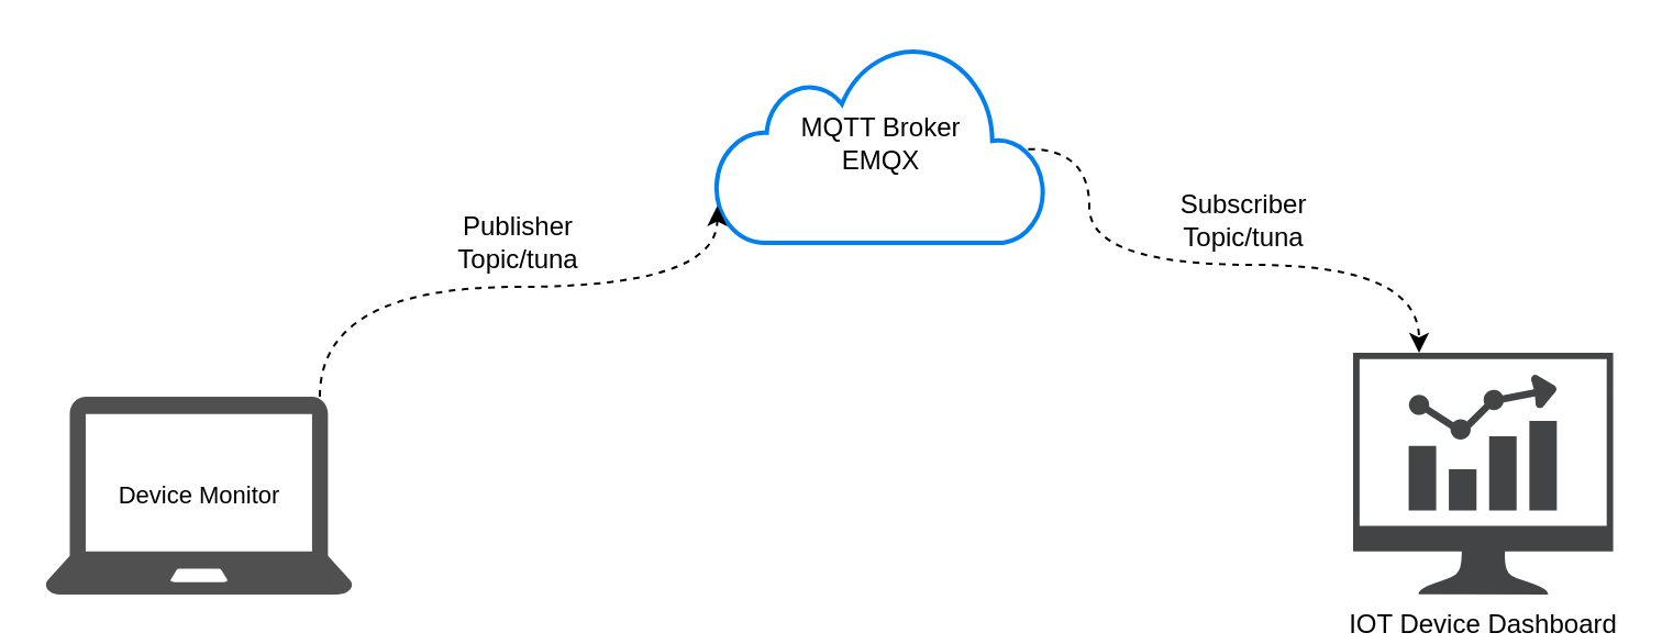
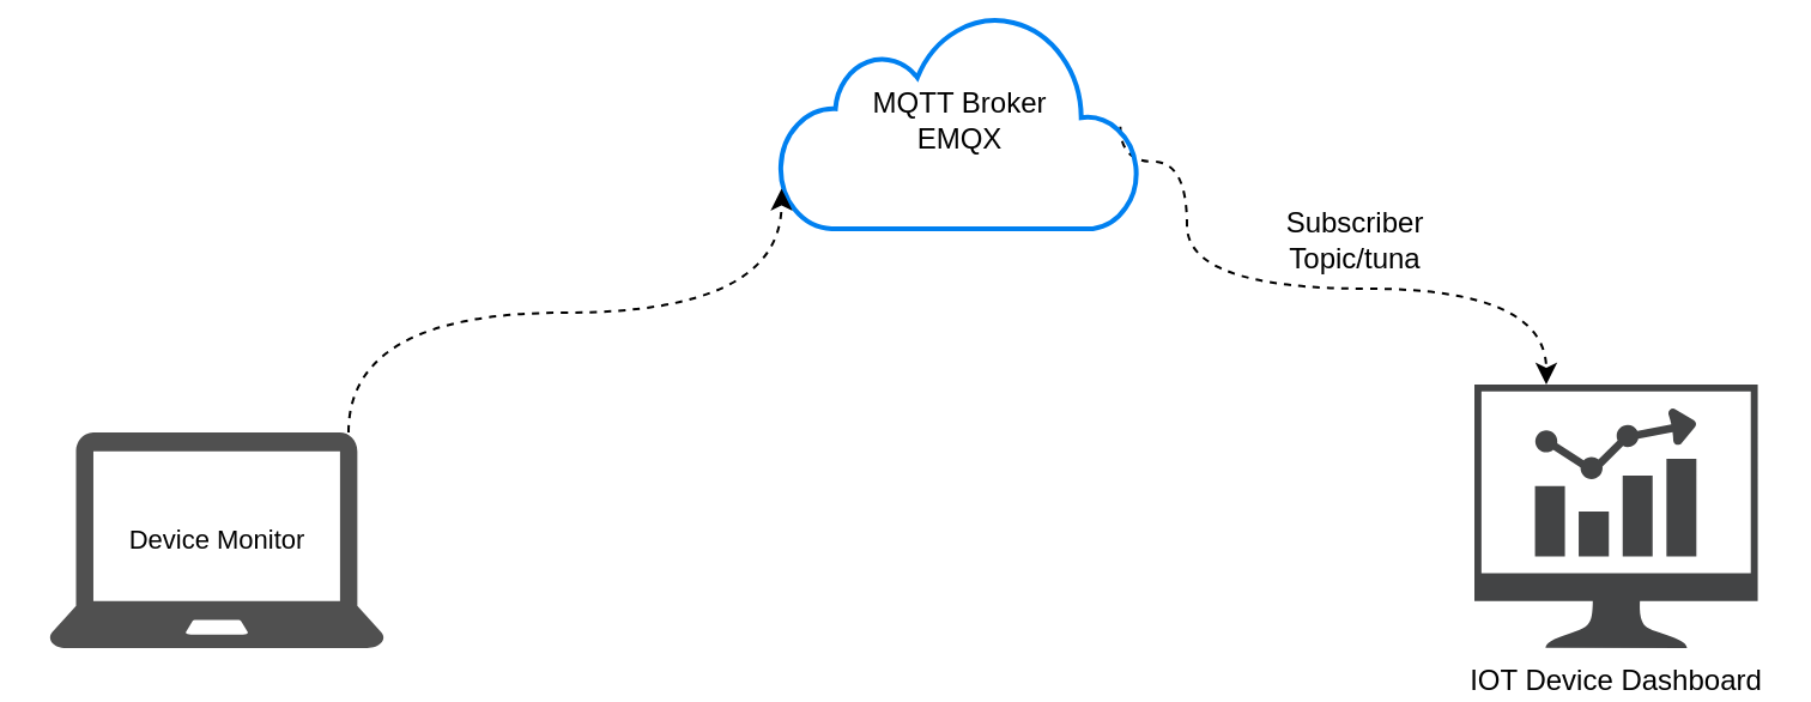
- <mxCell id="3" value="MQTT Broker&lt;div&gt;EMQX&lt;/div&gt;" style="html=1;verticalLabelPosition=middle;align=center;labelBackgroundColor=none;verticalAlign=middle;strokeWidth=2;strokeColor=light-dark(#0080F0,#B3B3B3);shadow=0;dashed=0;shape=mxgraph.ios7.icons.cloud;fillColor=none;labelPosition=center;" vertex="1" parent="1"><mxGeometry x="325" y="20" width="150" height="90" as="geometry" /></mxCell>
+ <mxCell id="3" value="MQTT Broker&lt;div&gt;EMQX&lt;/div&gt;" style="html=1;verticalLabelPosition=middle;align=center;labelBackgroundColor=none;verticalAlign=middle;strokeWidth=2;strokeColor=light-dark(#0080F0,#B3B3B3);shadow=0;dashed=0;shape=mxgraph.ios7.icons.cloud;fillColor=none;labelPosition=center;" vertex="1" parent="1"><mxGeometry x="325" y="5" width="150" height="90" as="geometry" /></mxCell>
- <mxCell id="7" value="Publisher&lt;div&gt;Topic/tuna&lt;/div&gt;" style="text;html=1;align=center;verticalAlign=middle;resizable=0;points=[];autosize=1;strokeColor=none;fillColor=none;" vertex="1" parent="1"><mxGeometry x="195" y="90" width="80" height="40" as="geometry" /></mxCell>
